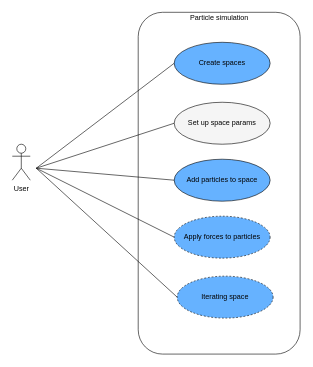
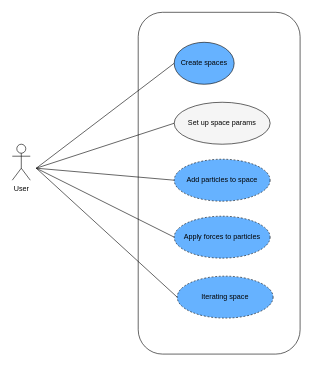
- <mxCell id="14" value="Particle simulation" style="text;html=1;align=center;verticalAlign=middle;resizable=0;points=[];autosize=1;strokeColor=none;" vertex="1" parent="1"><mxGeometry x="310" y="20" width="110" height="20" as="geometry" /></mxCell>
- <mxCell id="3" value="Create spaces" style="ellipse;whiteSpace=wrap;html=1;fillColor=#66B2FF;" vertex="1" parent="1"><mxGeometry x="290" y="70" width="160" height="70" as="geometry" /></mxCell>
+ <mxCell id="3" value="Create spaces" style="ellipse;whiteSpace=wrap;html=1;fillColor=#66B2FF;" vertex="1" parent="1"><mxGeometry x="290" y="70" width="100" height="70" as="geometry" /></mxCell>
- <mxCell id="5" value="Add particles to space" style="ellipse;whiteSpace=wrap;html=1;fillColor=#66B2FF;" vertex="1" parent="1"><mxGeometry x="290" y="265" width="160" height="70" as="geometry" /></mxCell>
+ <mxCell id="5" value="Add particles to space" style="ellipse;whiteSpace=wrap;html=1;fillColor=#66B2FF;dashed=1;" vertex="1" parent="1"><mxGeometry x="290" y="265" width="160" height="70" as="geometry" /></mxCell>
